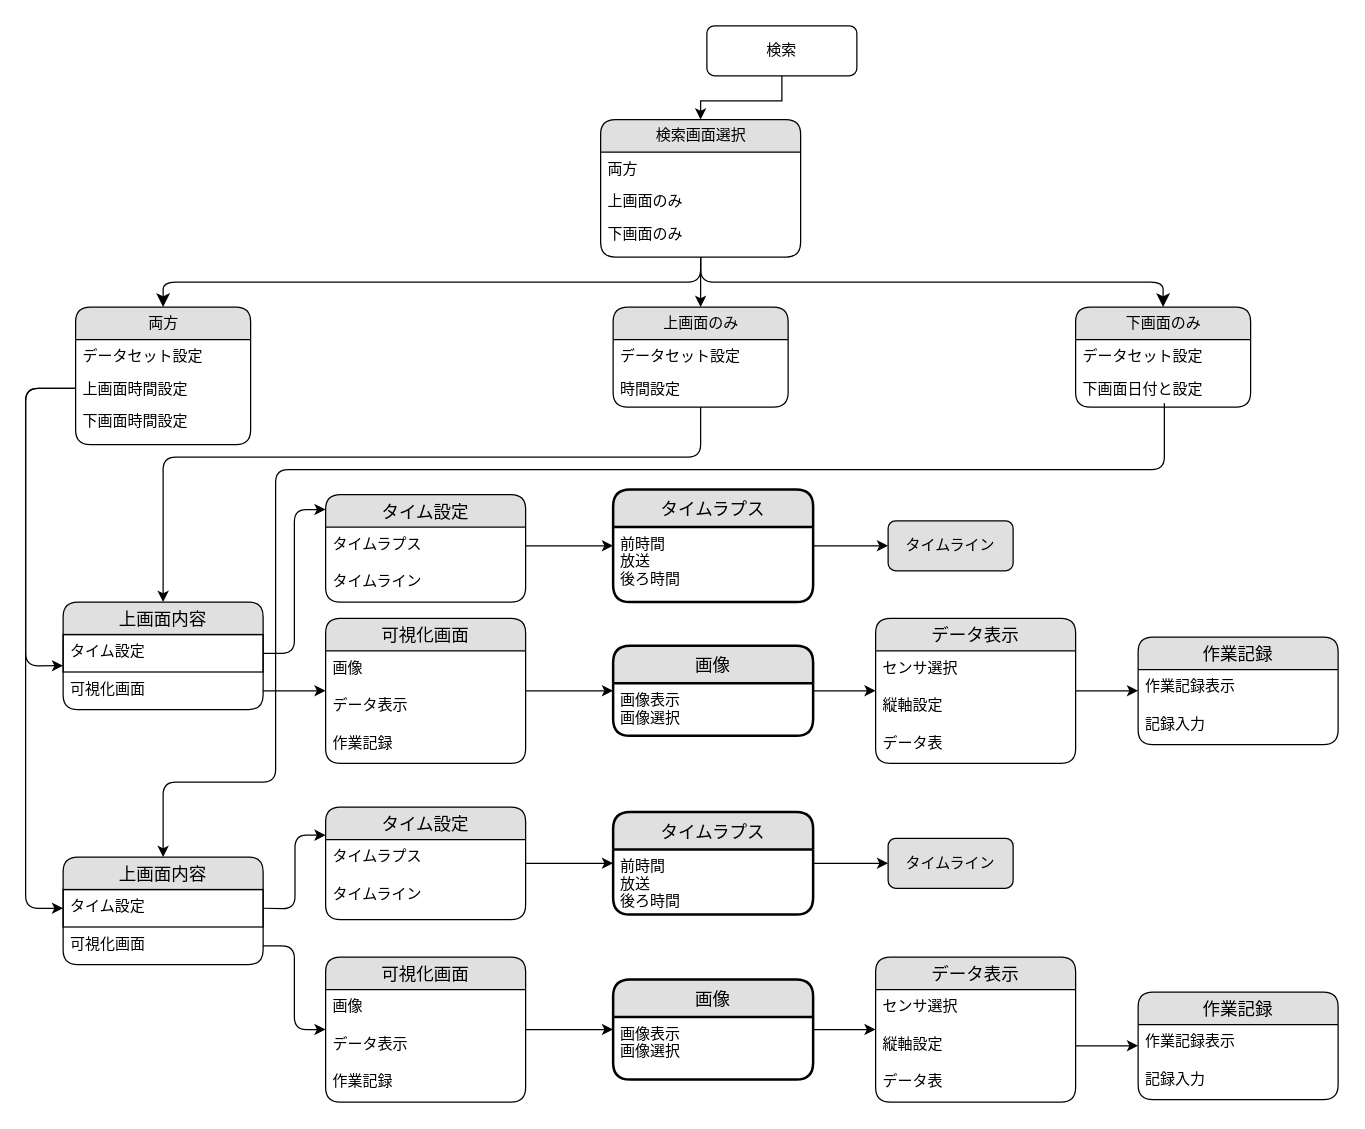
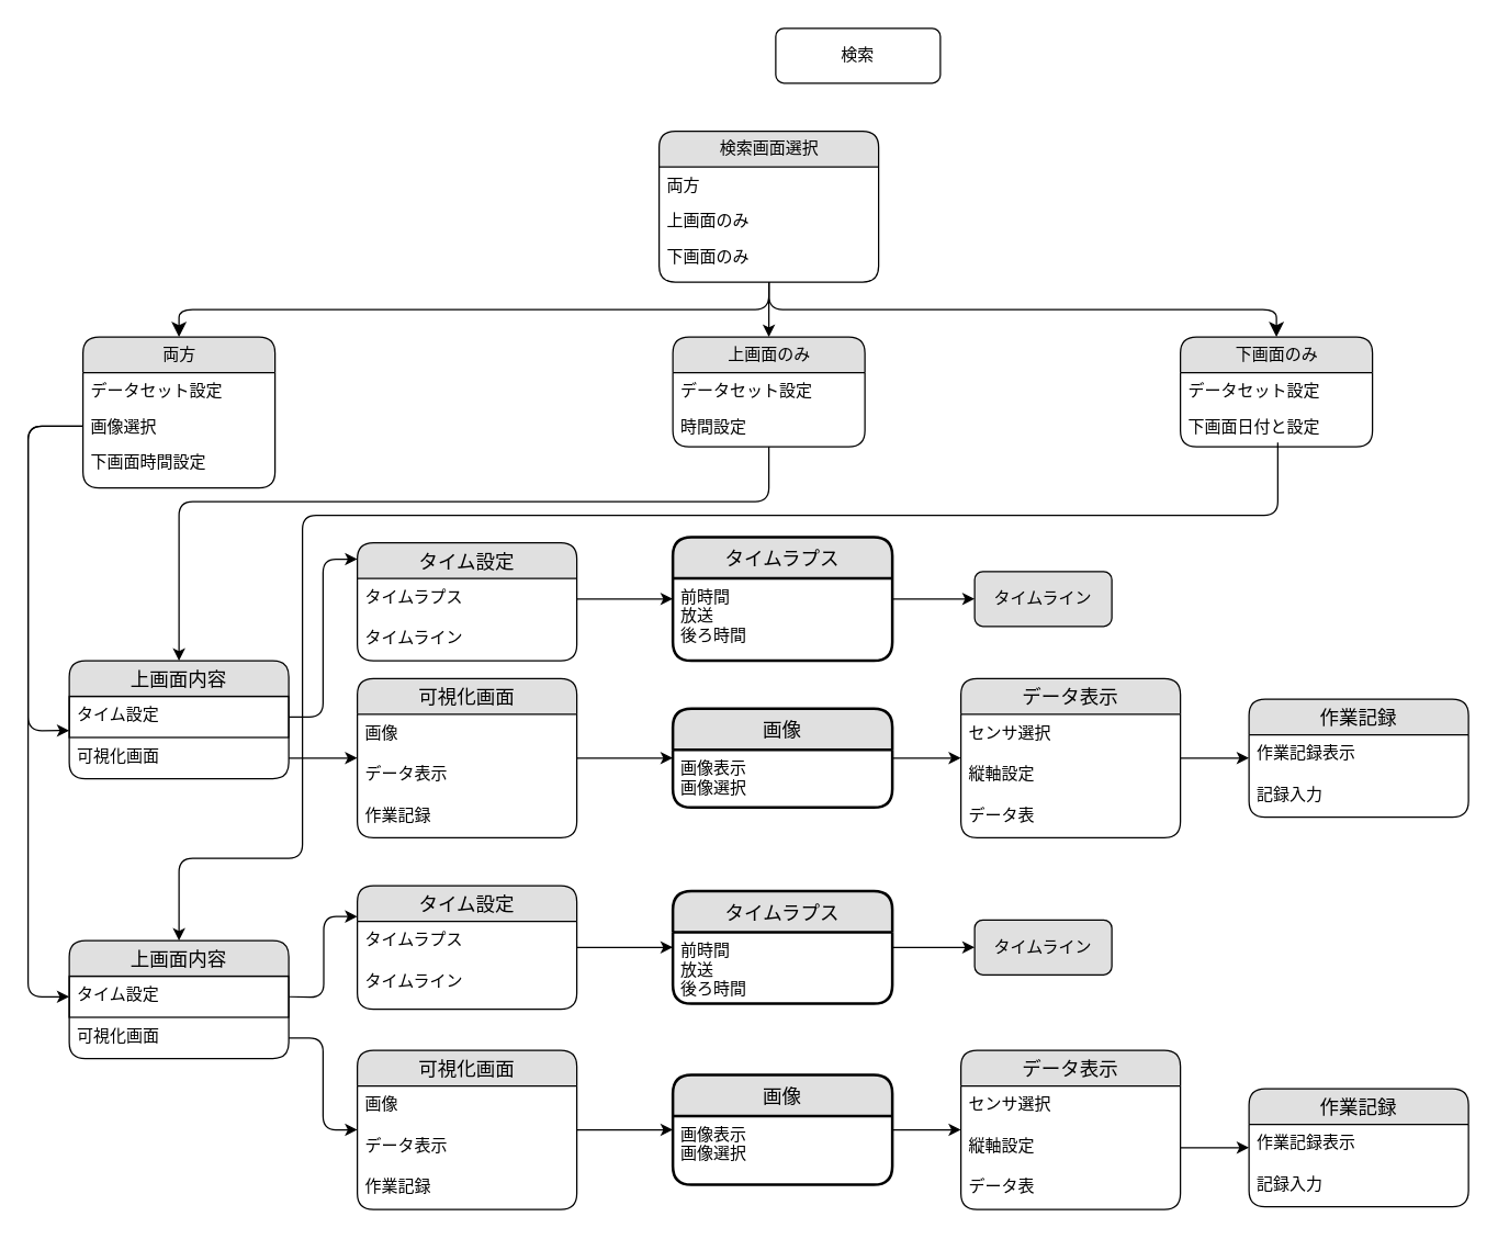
- <mxCell id="7" style="edgeStyle=orthogonalEdgeStyle;rounded=0;orthogonalLoop=1;jettySize=auto;html=1;exitX=0.5;exitY=1;exitDx=0;exitDy=0;entryX=0.5;entryY=0;entryDx=0;entryDy=0;" edge="1" parent="1" source="8" target="2"><mxGeometry relative="1" as="geometry" /></mxCell>
- <mxCell id="11" value="&lt;span style=&quot;&quot;&gt;上画面時間設定&lt;/span&gt;" style="text;html=1;strokeColor=none;fillColor=none;spacingLeft=4;spacingRight=4;whiteSpace=wrap;overflow=hidden;rotatable=0;points=[[0,0.5],[1,0.5]];portConstraint=eastwest;" vertex="1" parent="9"><mxGeometry y="52" width="140" height="26" as="geometry" /></mxCell>
+ <mxCell id="11" value="&lt;span style=&quot;&quot;&gt;画像選択&lt;/span&gt;" style="text;html=1;strokeColor=none;fillColor=none;spacingLeft=4;spacingRight=4;whiteSpace=wrap;overflow=hidden;rotatable=0;points=[[0,0.5],[1,0.5]];portConstraint=eastwest;" vertex="1" parent="9"><mxGeometry y="52" width="140" height="26" as="geometry" /></mxCell>
